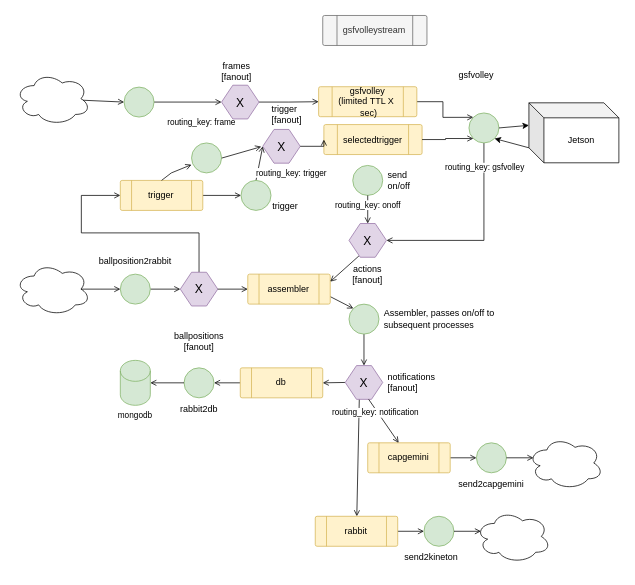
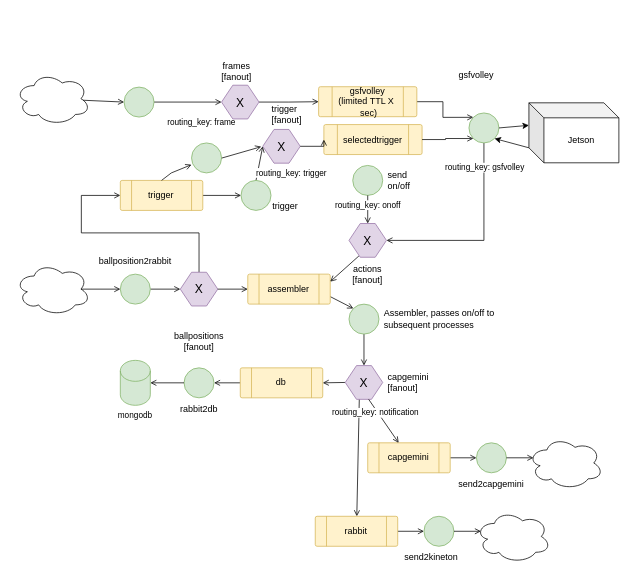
- <mxCell id="61" value="gsfvolleystream" style="verticalLabelPosition=middle;verticalAlign=middle;html=1;shape=process;whiteSpace=wrap;rounded=1;size=0.14;arcSize=6;fillColor=#f5f5f5;strokeColor=#666666;labelPosition=center;align=center;fontColor=#333333;" parent="1" vertex="1"><mxGeometry x="430" y="20" width="139" height="40" as="geometry" /></mxCell>
- <mxCell id="31" value="notifications [fanout]" style="text;html=1;align=left;verticalAlign=middle;whiteSpace=wrap;rounded=0;" parent="1" vertex="1"><mxGeometry x="515" y="494.5" width="60" height="30" as="geometry" /></mxCell>
+ <mxCell id="31" value="capgemini [fanout]" style="text;html=1;align=left;verticalAlign=middle;whiteSpace=wrap;rounded=0;" parent="1" vertex="1"><mxGeometry x="515" y="494.5" width="60" height="30" as="geometry" /></mxCell>
